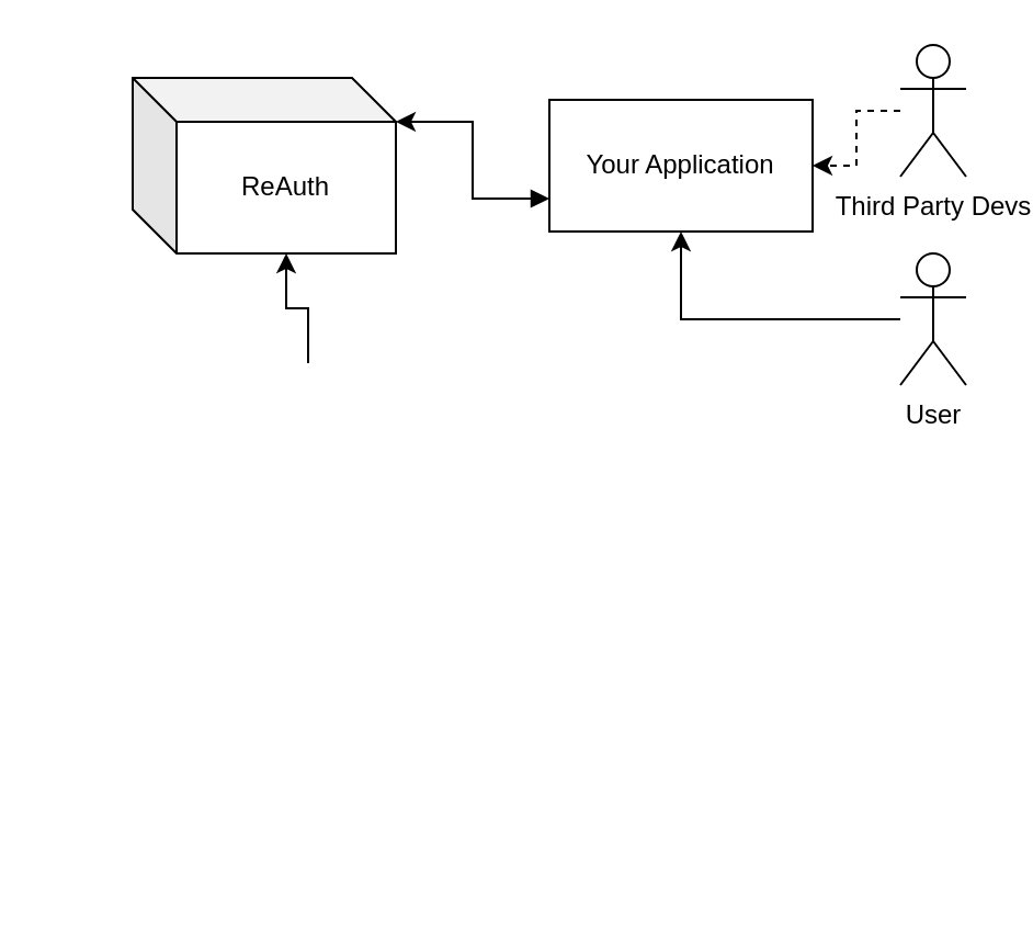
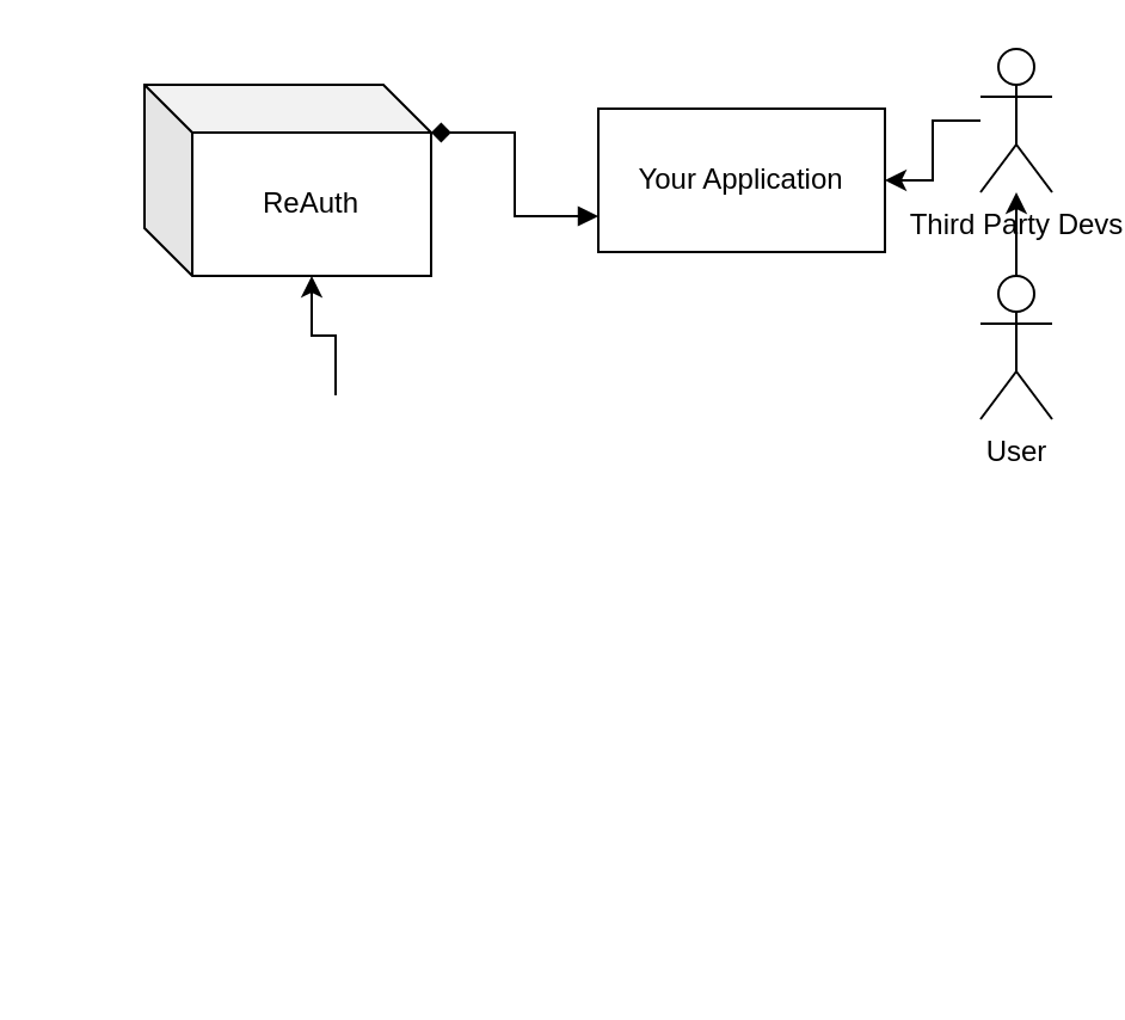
- <mxCell id="3" style="edgeStyle=orthogonalEdgeStyle;rounded=0;orthogonalLoop=1;jettySize=auto;html=1;exitX=0;exitY=0.75;exitDx=0;exitDy=0;entryX=0;entryY=0;entryDx=120;entryDy=20;entryPerimeter=0;startArrow=block;startFill=1;" parent="1" source="4" target="2" edge="1"><mxGeometry relative="1" as="geometry" /></mxCell>
+ <mxCell id="3" style="edgeStyle=orthogonalEdgeStyle;rounded=0;orthogonalLoop=1;jettySize=auto;html=1;exitX=0;exitY=0.75;exitDx=0;exitDy=0;entryX=0;entryY=0;entryDx=120;entryDy=20;entryPerimeter=0;startArrow=block;startFill=1;endArrow=diamond;" parent="1" source="4" target="2" edge="1"><mxGeometry relative="1" as="geometry" /></mxCell>
- <mxCell id="7" style="edgeStyle=orthogonalEdgeStyle;rounded=0;orthogonalLoop=1;jettySize=auto;html=1;startArrow=none;startFill=0;dashed=1;" parent="1" source="8" target="4" edge="1"><mxGeometry relative="1" as="geometry" /></mxCell>
+ <mxCell id="7" style="edgeStyle=orthogonalEdgeStyle;rounded=0;orthogonalLoop=1;jettySize=auto;html=1;startArrow=none;startFill=0;" parent="1" source="8" target="4" edge="1"><mxGeometry relative="1" as="geometry" /></mxCell>
- <mxCell id="5" style="edgeStyle=orthogonalEdgeStyle;rounded=0;orthogonalLoop=1;jettySize=auto;html=1;entryX=0.5;entryY=1;entryDx=0;entryDy=0;" edge="1" parent="1" source="6" target="4"><mxGeometry relative="1" as="geometry" /></mxCell>
+ <mxCell id="5" style="edgeStyle=orthogonalEdgeStyle;rounded=0;orthogonalLoop=1;jettySize=auto;html=1;" edge="1" parent="1" source="6" target="8"><mxGeometry relative="1" as="geometry" /></mxCell>
